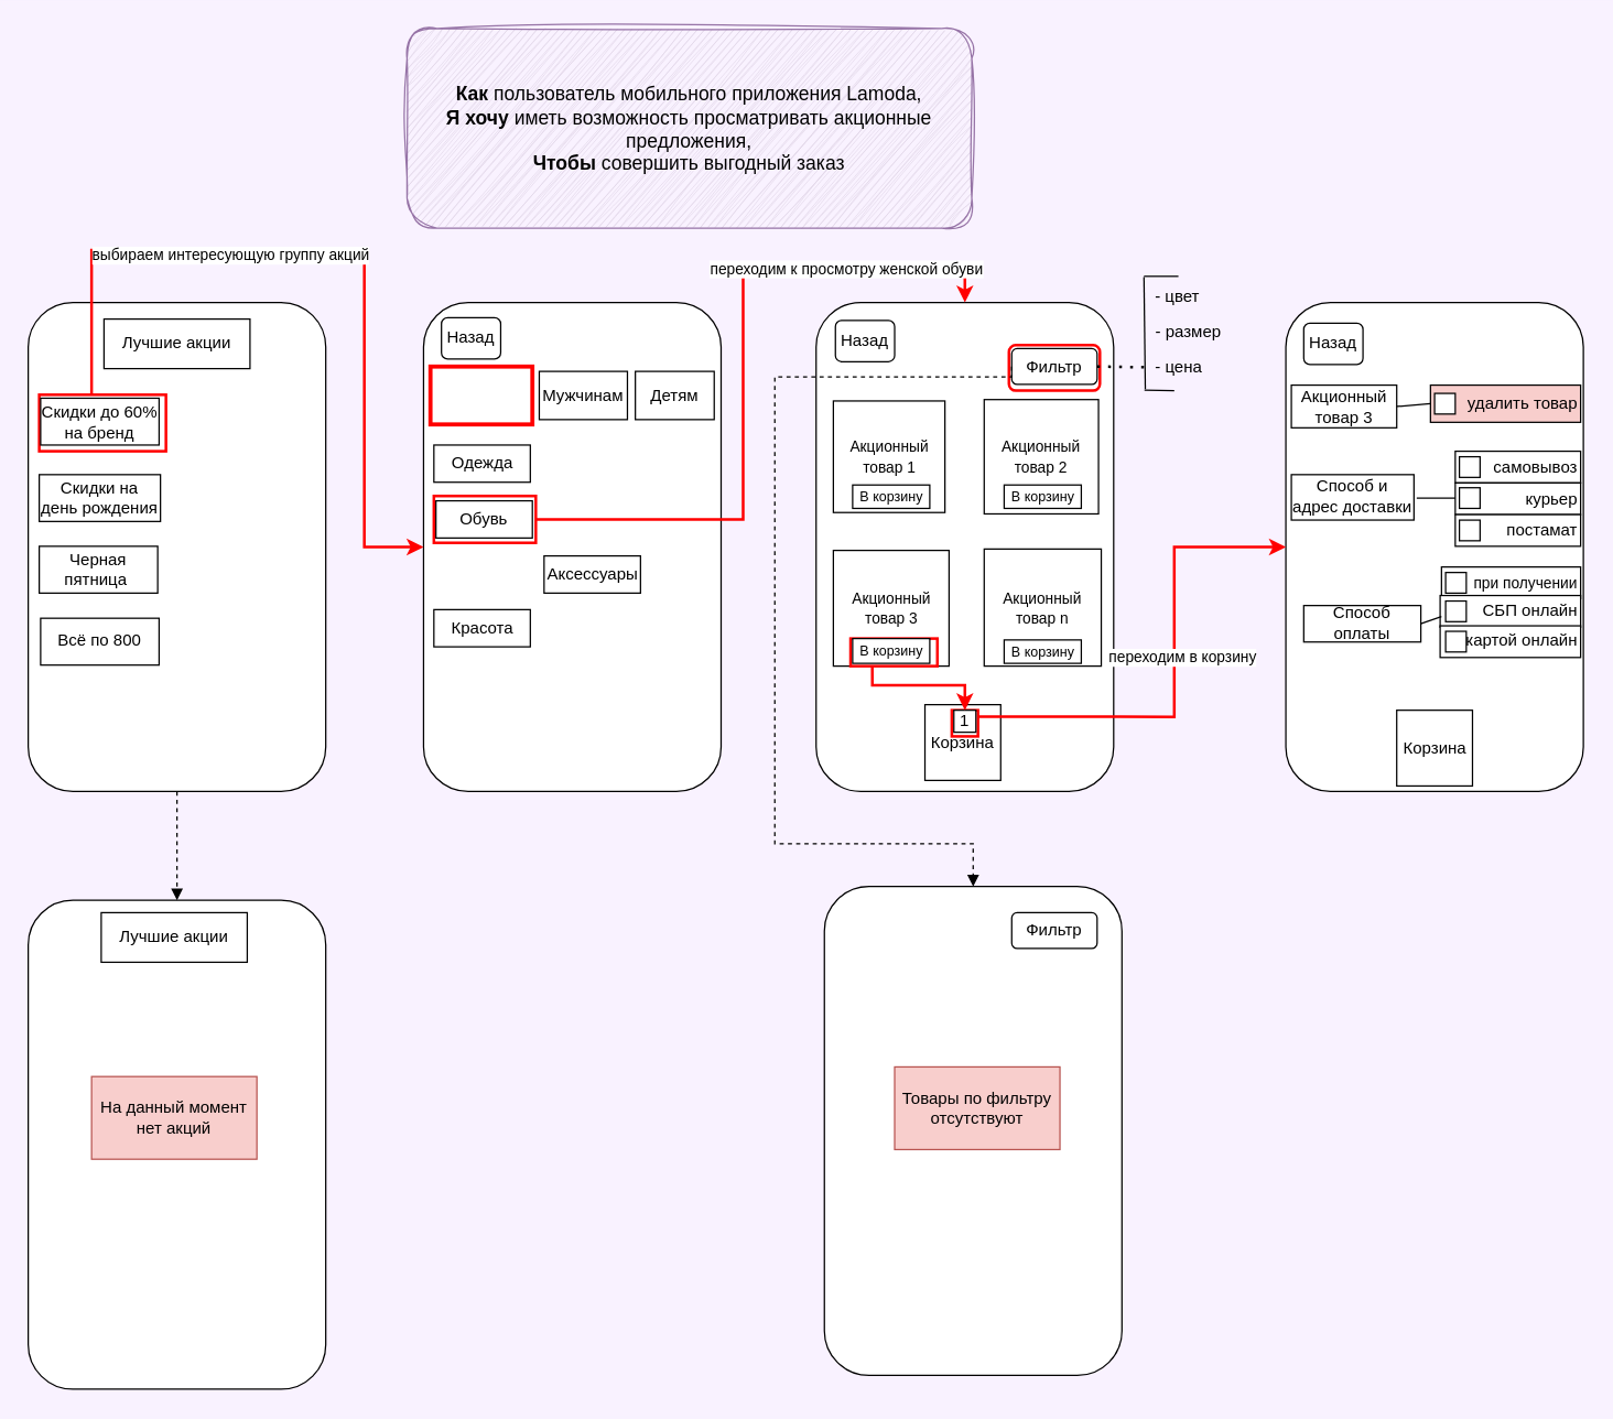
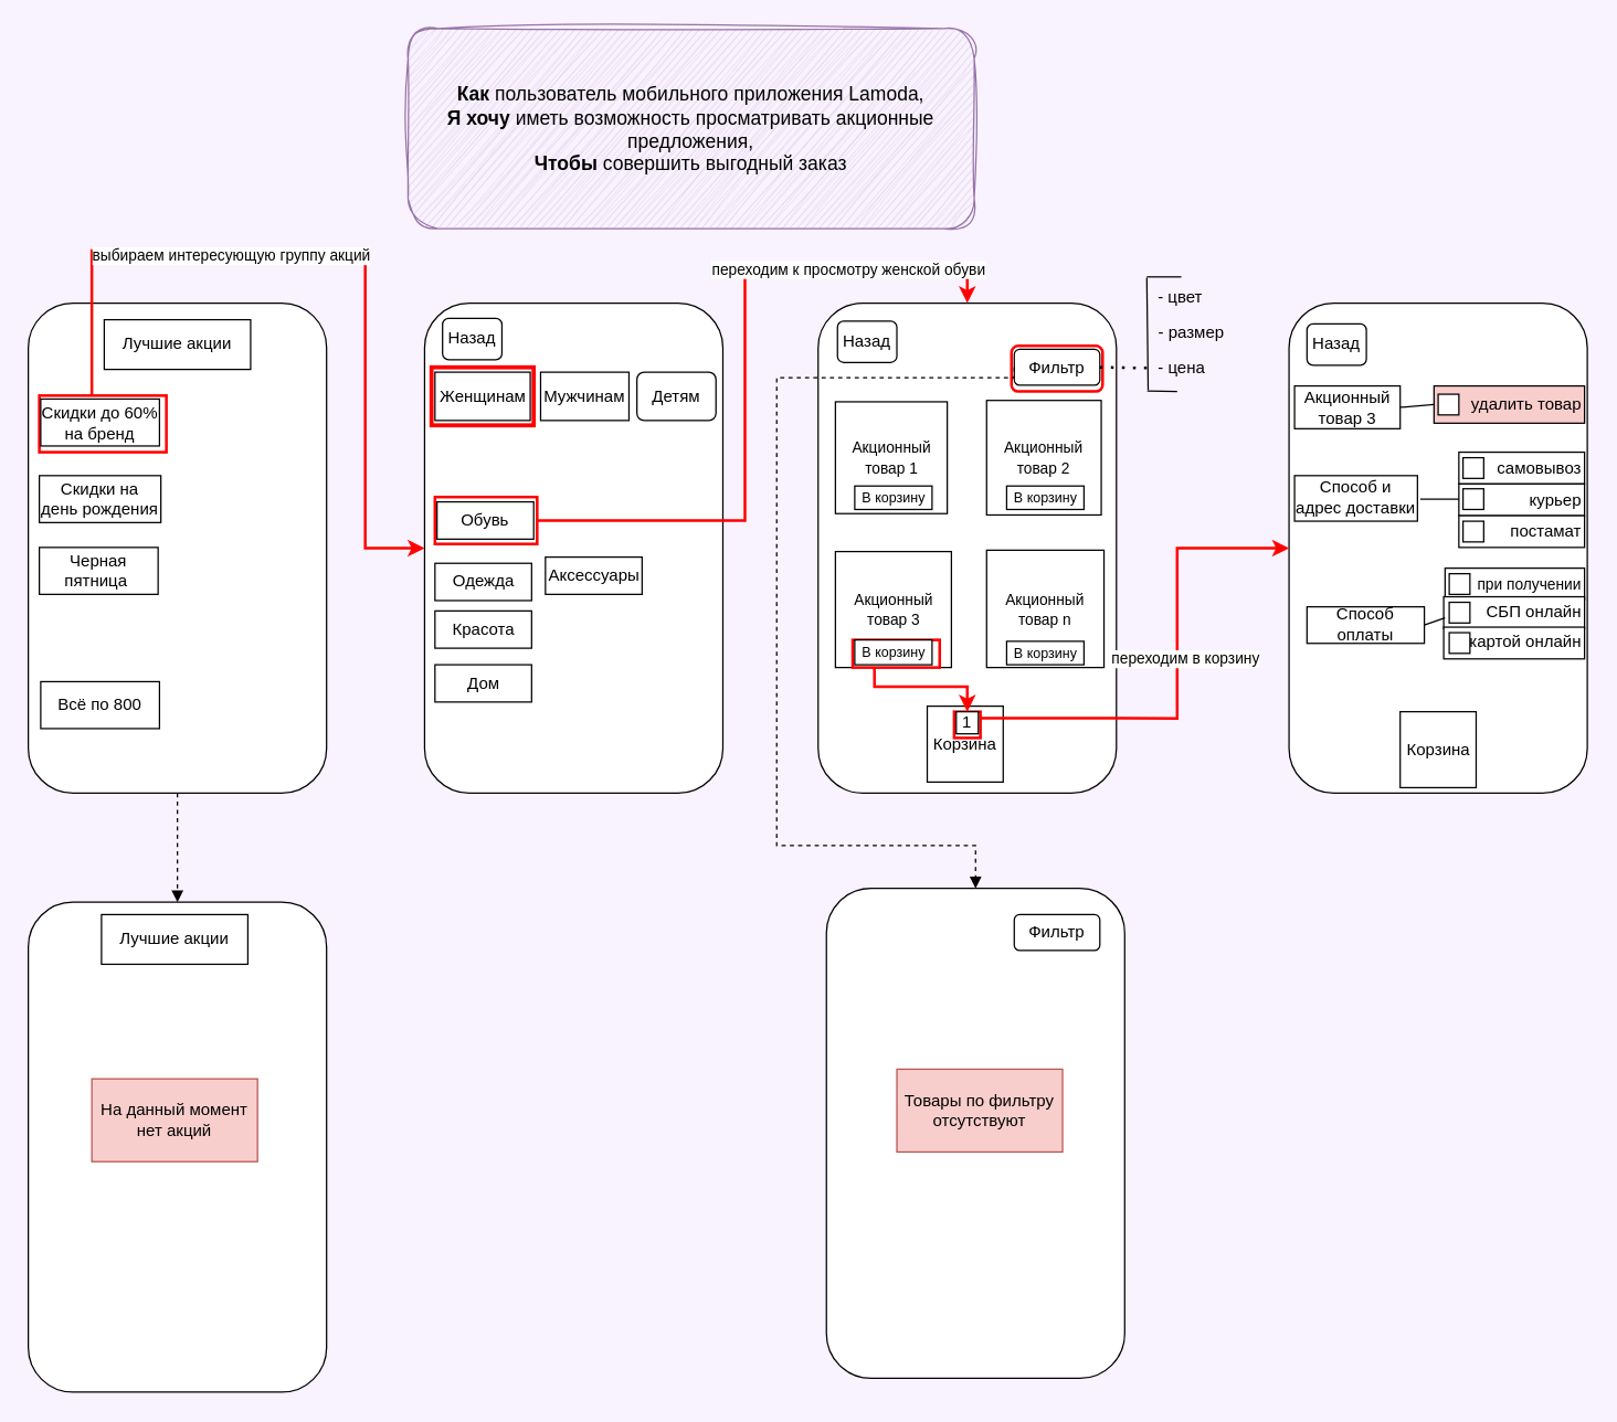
+ <mxCell id="6" value="Женщинам" style="rounded=0;whiteSpace=wrap;html=1;" parent="1" vertex="1"><mxGeometry x="314.5" y="269.03" width="69" height="35" as="geometry" /></mxCell>
- <mxCell id="7" value="Детям" style="rounded=0;whiteSpace=wrap;html=1;" parent="1" vertex="1"><mxGeometry x="460.75" y="269.03" width="57.25" height="35" as="geometry" /></mxCell>
+ <mxCell id="7" value="Детям" style="whiteSpace=wrap;html=1;rounded=1;" parent="1" vertex="1"><mxGeometry x="460.75" y="269.03" width="57.25" height="35" as="geometry" /></mxCell>
- <mxCell id="24" value="Одежда" style="rounded=0;whiteSpace=wrap;html=1;" parent="1" vertex="1"><mxGeometry x="314.5" y="322.5" width="70" height="27" as="geometry" /></mxCell>
+ <mxCell id="24" value="Одежда" style="rounded=0;whiteSpace=wrap;html=1;" parent="1" vertex="1"><mxGeometry x="314.5" y="407.5" width="70" height="27" as="geometry" /></mxCell>
- <mxCell id="21" value="Всё по 800" style="rounded=0;whiteSpace=wrap;html=1;" parent="1" vertex="1"><mxGeometry x="29" y="448.25" width="86" height="34" as="geometry" /></mxCell>
+ <mxCell id="21" value="Всё по 800" style="rounded=0;whiteSpace=wrap;html=1;" parent="1" vertex="1"><mxGeometry x="29" y="493.25" width="86" height="34" as="geometry" /></mxCell>
+ <mxCell id="30" value="Дом" style="rounded=0;whiteSpace=wrap;html=1;" parent="1" vertex="1"><mxGeometry x="314.5" y="481" width="70" height="27" as="geometry" /></mxCell>
